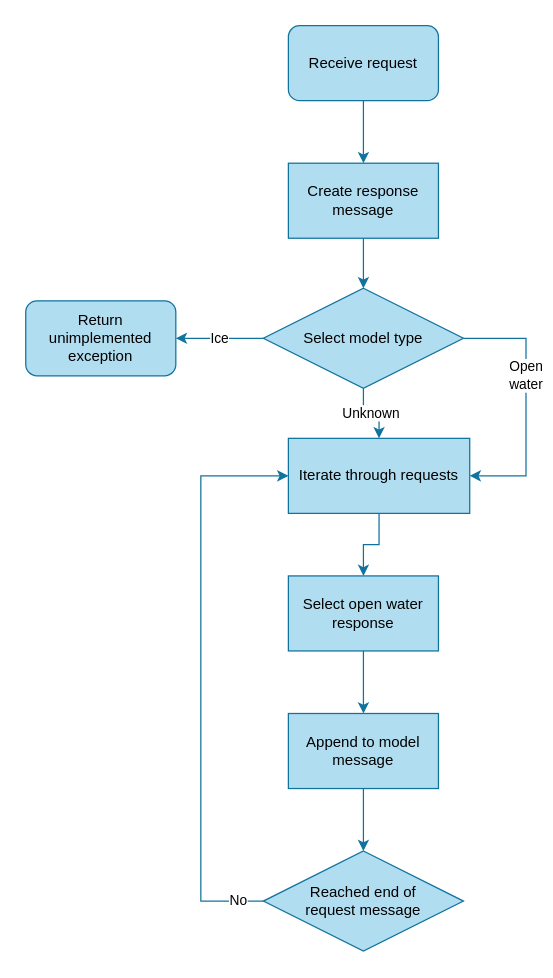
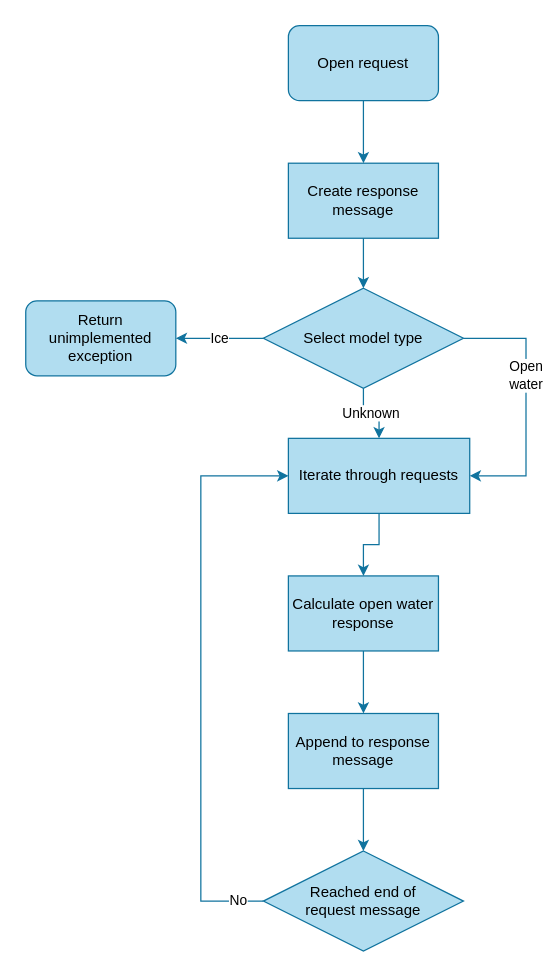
- <mxCell id="3" value="&lt;font&gt;Receive request&lt;/font&gt;" style="rounded=1;whiteSpace=wrap;html=1;fillColor=#b1ddf0;strokeColor=#10739e;fontColor=#000000;" vertex="1" parent="1"><mxGeometry x="230" y="20" width="120" height="60" as="geometry" /></mxCell>
+ <mxCell id="3" value="&lt;font&gt;Open request&lt;/font&gt;" style="rounded=1;whiteSpace=wrap;html=1;fillColor=#b1ddf0;strokeColor=#10739e;fontColor=#000000;" vertex="1" parent="1"><mxGeometry x="230" y="20" width="120" height="60" as="geometry" /></mxCell>
- <mxCell id="13" value="&lt;font&gt;Select open water response&lt;/font&gt;" style="rounded=0;whiteSpace=wrap;html=1;fillColor=#b1ddf0;strokeColor=#10739e;fontColor=#000000;" vertex="1" parent="1"><mxGeometry x="230" y="460" width="120" height="60" as="geometry" /></mxCell>
+ <mxCell id="13" value="&lt;font&gt;Calculate open water response&lt;/font&gt;" style="rounded=0;whiteSpace=wrap;html=1;fillColor=#b1ddf0;strokeColor=#10739e;fontColor=#000000;" vertex="1" parent="1"><mxGeometry x="230" y="460" width="120" height="60" as="geometry" /></mxCell>
- <mxCell id="18" value="&lt;font&gt;Append to model message&lt;/font&gt;" style="rounded=0;whiteSpace=wrap;html=1;fillColor=#b1ddf0;strokeColor=#10739e;fontColor=#000000;" vertex="1" parent="1"><mxGeometry x="230" y="570" width="120" height="60" as="geometry" /></mxCell>
+ <mxCell id="18" value="&lt;font&gt;Append to response message&lt;/font&gt;" style="rounded=0;whiteSpace=wrap;html=1;fillColor=#b1ddf0;strokeColor=#10739e;fontColor=#000000;" vertex="1" parent="1"><mxGeometry x="230" y="570" width="120" height="60" as="geometry" /></mxCell>
